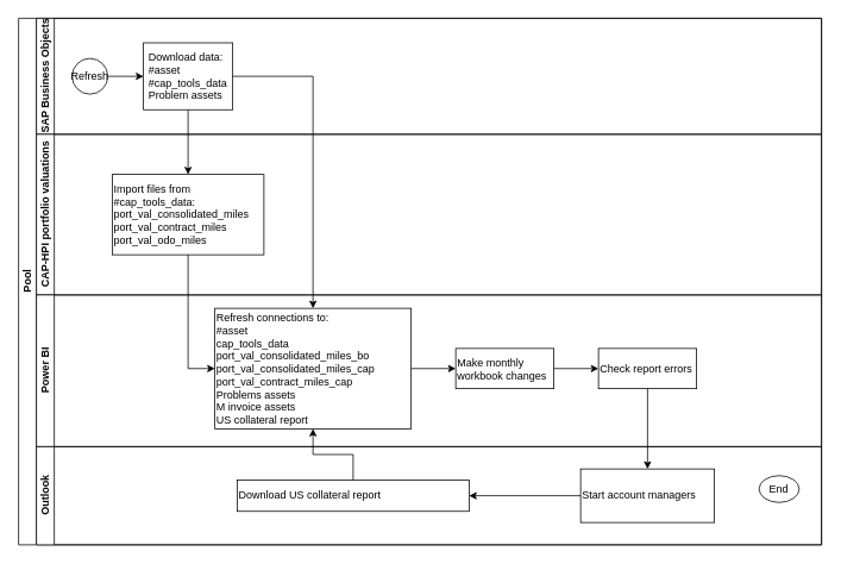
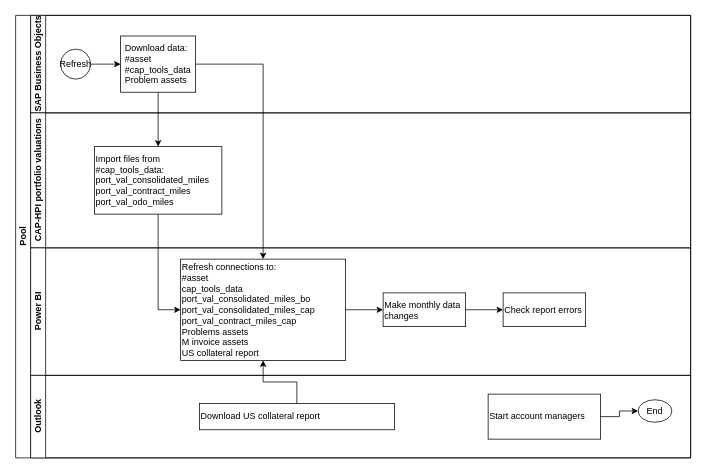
- <mxCell id="14" value="Make monthly workbook changes" style="rounded=0;whiteSpace=wrap;html=1;fontFamily=Helvetica;fontSize=12;fontColor=#000000;align=left;" vertex="1" parent="10"><mxGeometry x="470" y="60" width="110" height="45" as="geometry" /></mxCell>
+ <mxCell id="14" value="Make monthly data changes" style="rounded=0;whiteSpace=wrap;html=1;fontFamily=Helvetica;fontSize=12;fontColor=#000000;align=left;" vertex="1" parent="10"><mxGeometry x="470" y="60" width="110" height="45" as="geometry" /></mxCell>
- <mxCell id="22" value="" style="edgeStyle=orthogonalEdgeStyle;rounded=0;orthogonalLoop=1;jettySize=auto;html=1;strokeColor=default;" edge="1" parent="2" source="15" target="19"><mxGeometry relative="1" as="geometry" /></mxCell>
- <mxCell id="18" value="" style="edgeStyle=orthogonalEdgeStyle;rounded=0;orthogonalLoop=1;jettySize=auto;html=1;strokeColor=default;" edge="1" parent="16" source="19" target="17"><mxGeometry relative="1" as="geometry" /></mxCell>
+ <mxCell id="18" value="" style="edgeStyle=orthogonalEdgeStyle;rounded=0;orthogonalLoop=1;jettySize=auto;html=1;strokeColor=default;" edge="1" parent="16" source="19" target="20"><mxGeometry relative="1" as="geometry" /></mxCell>
